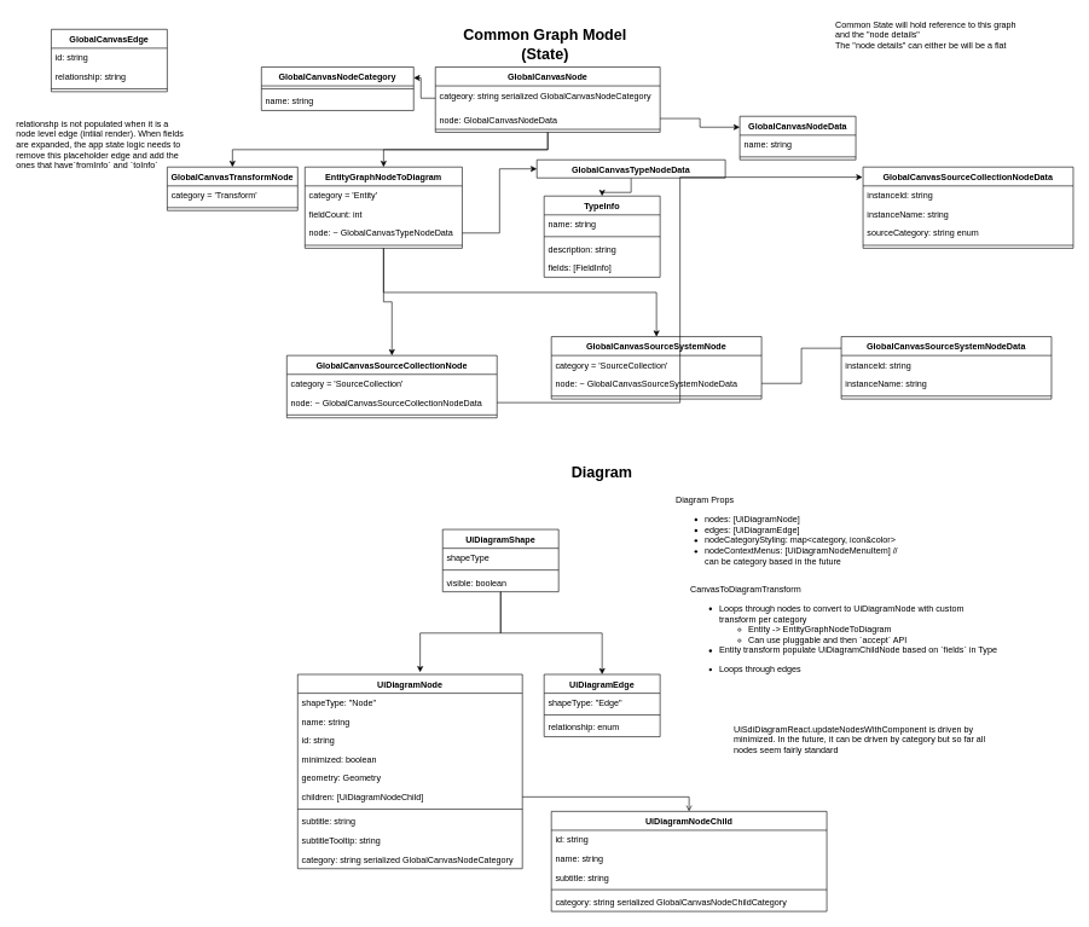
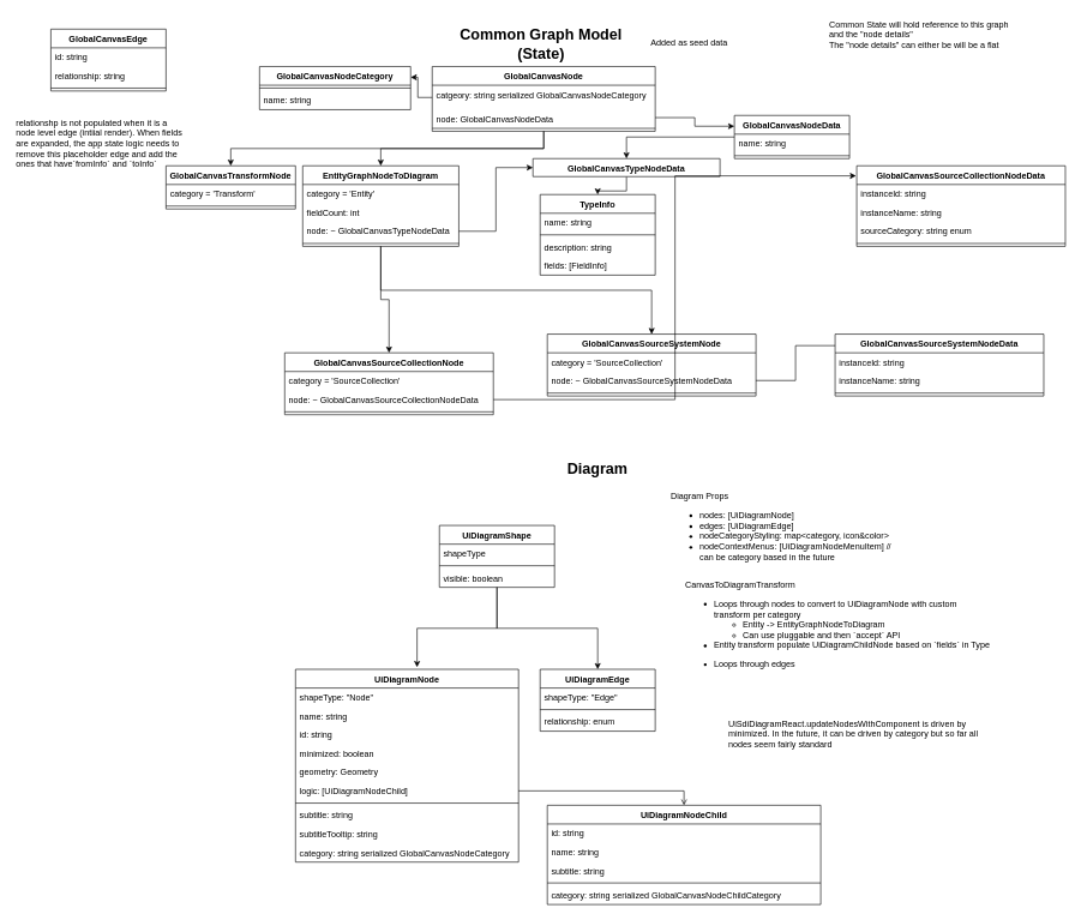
+ <mxCell id="35" value="Added as seed data" style="text;html=1;strokeColor=none;fillColor=none;align=center;verticalAlign=middle;whiteSpace=wrap;rounded=0;" vertex="1" parent="1"><mxGeometry x="885" y="50" width="145" height="20" as="geometry" /></mxCell>
+ <mxCell id="75" style="edgeStyle=orthogonalEdgeStyle;rounded=0;orthogonalLoop=1;jettySize=auto;html=1;entryX=0.5;entryY=0;entryDx=0;entryDy=0;fontSize=12;" edge="1" parent="1" source="76" target="81"><mxGeometry relative="1" as="geometry" /></mxCell>
- <mxCell id="42" value="children: [UiDiagramNodeChild] " style="text;strokeColor=none;fillColor=none;align=left;verticalAlign=top;spacingLeft=4;spacingRight=4;overflow=hidden;rotatable=0;points=[[0,0.5],[1,0.5]];portConstraint=eastwest;fontSize=12;" vertex="1" parent="36"><mxGeometry y="156" width="310" height="26" as="geometry" /></mxCell>
+ <mxCell id="42" value="logic: [UiDiagramNodeChild] " style="text;strokeColor=none;fillColor=none;align=left;verticalAlign=top;spacingLeft=4;spacingRight=4;overflow=hidden;rotatable=0;points=[[0,0.5],[1,0.5]];portConstraint=eastwest;fontSize=12;" vertex="1" parent="36"><mxGeometry y="156" width="310" height="26" as="geometry" /></mxCell>
